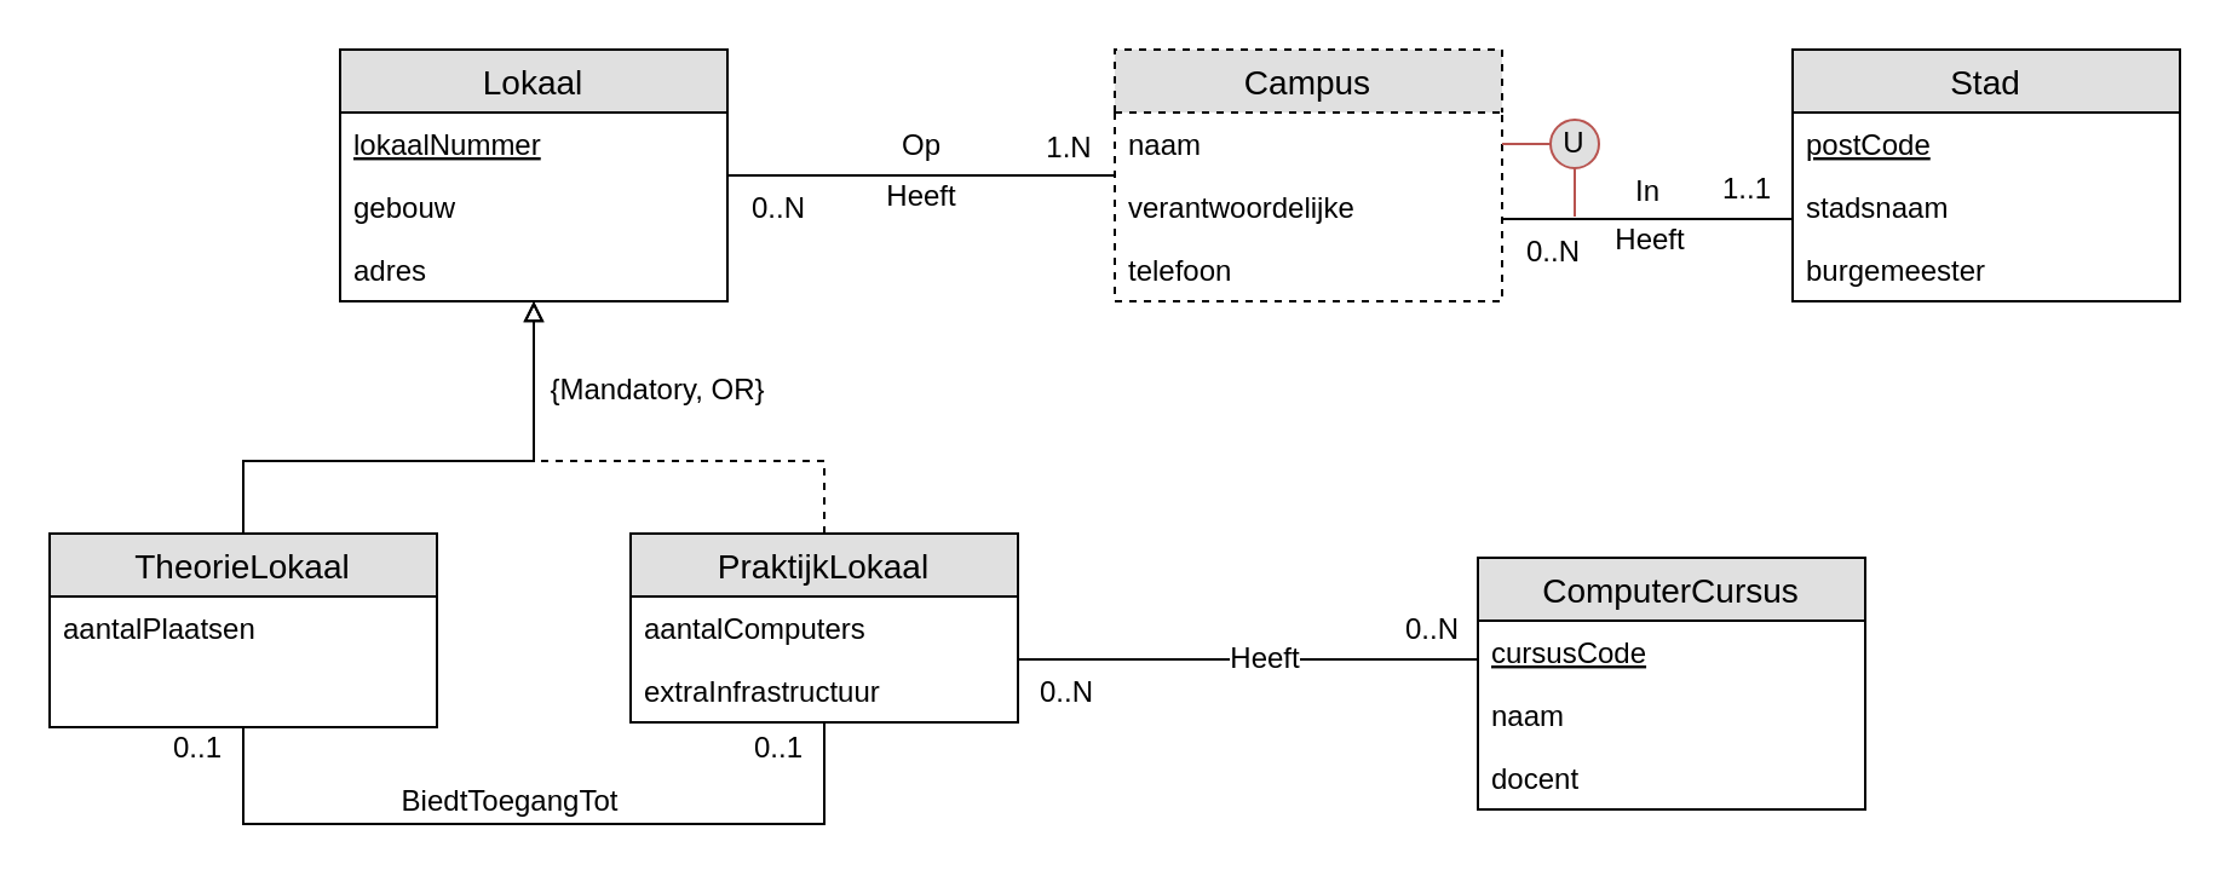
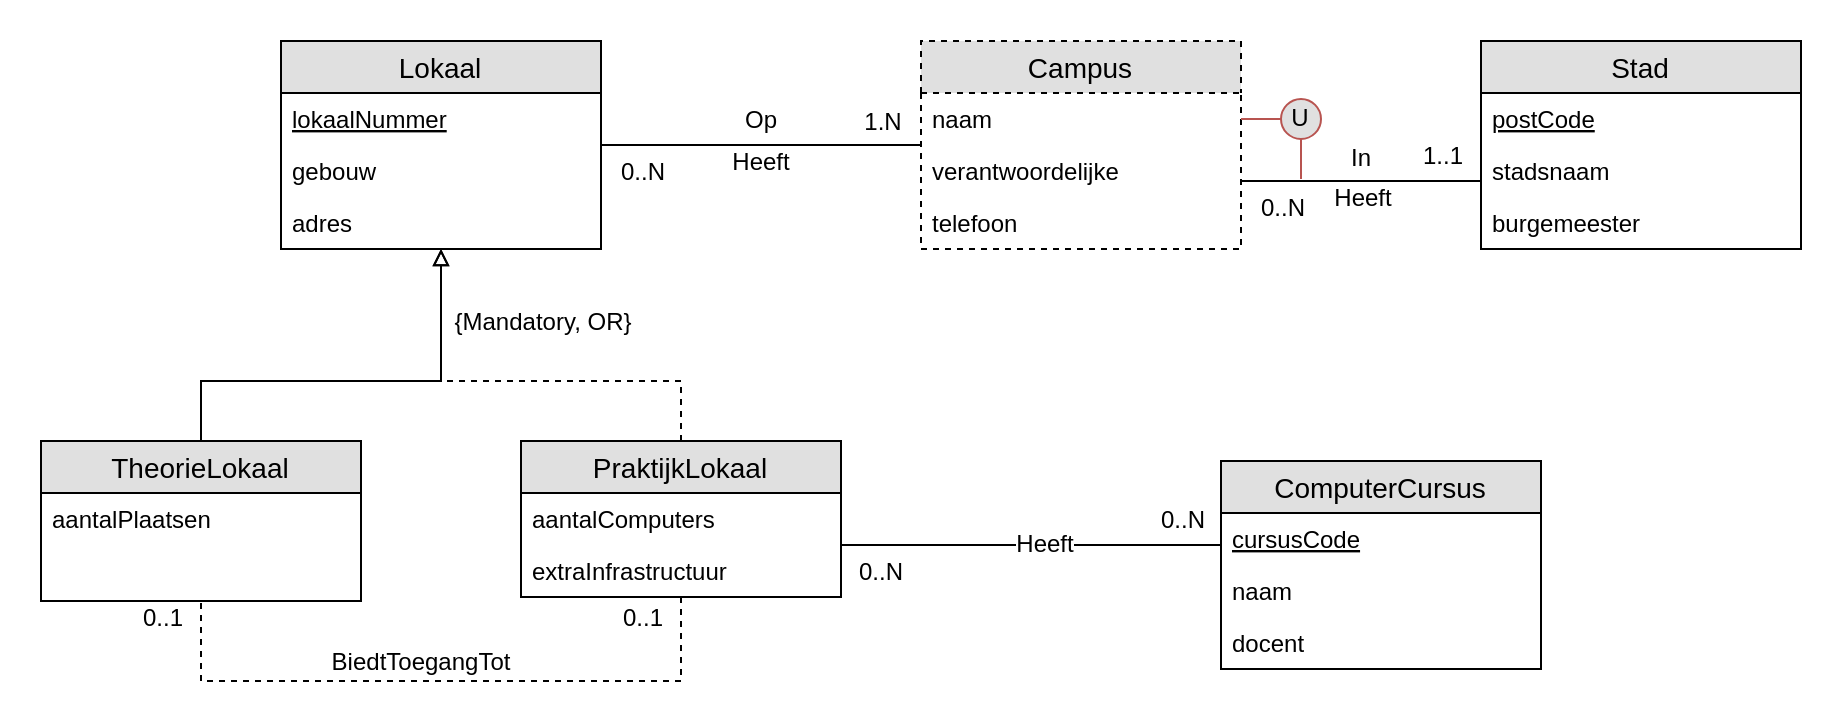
- <mxCell id="16" style="edgeStyle=orthogonalEdgeStyle;rounded=0;orthogonalLoop=1;jettySize=auto;html=1;endArrow=none;endFill=0;" edge="1" parent="1" source="20" target="29"><mxGeometry relative="1" as="geometry"><Array as="points"><mxPoint x="340" y="340" /><mxPoint x="100" y="340" /></Array></mxGeometry></mxCell>
+ <mxCell id="16" style="edgeStyle=orthogonalEdgeStyle;rounded=0;orthogonalLoop=1;jettySize=auto;html=1;endArrow=none;endFill=0;dashed=1;" edge="1" parent="1" source="20" target="29"><mxGeometry relative="1" as="geometry"><Array as="points"><mxPoint x="340" y="340" /><mxPoint x="100" y="340" /></Array></mxGeometry></mxCell>
